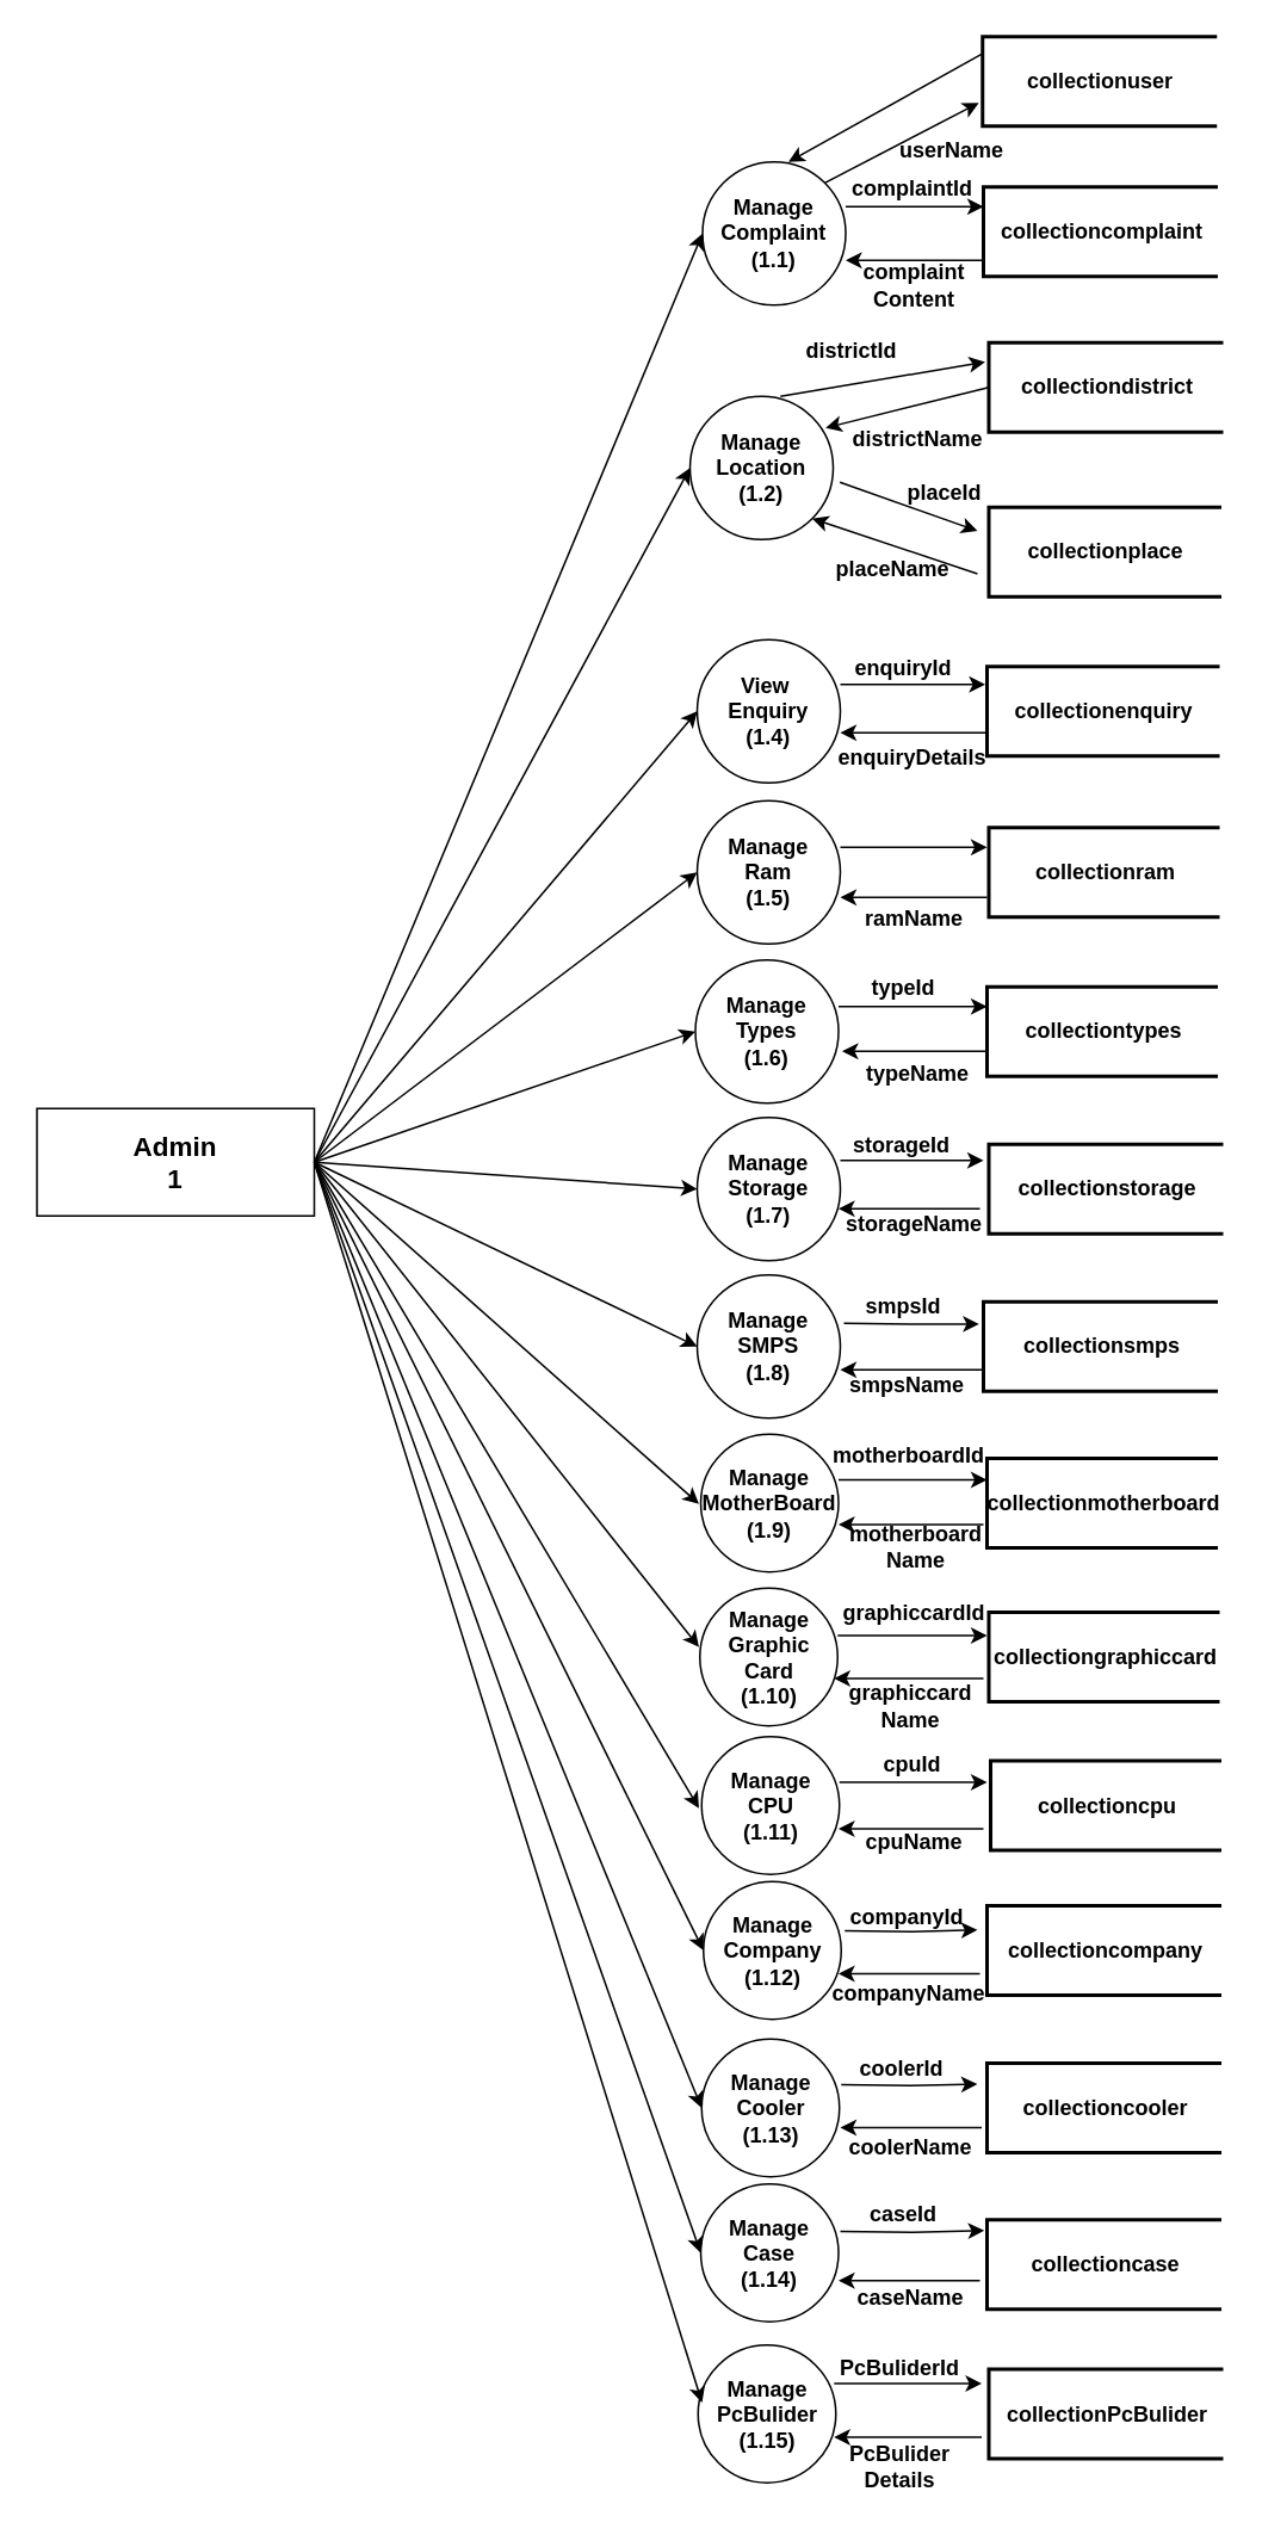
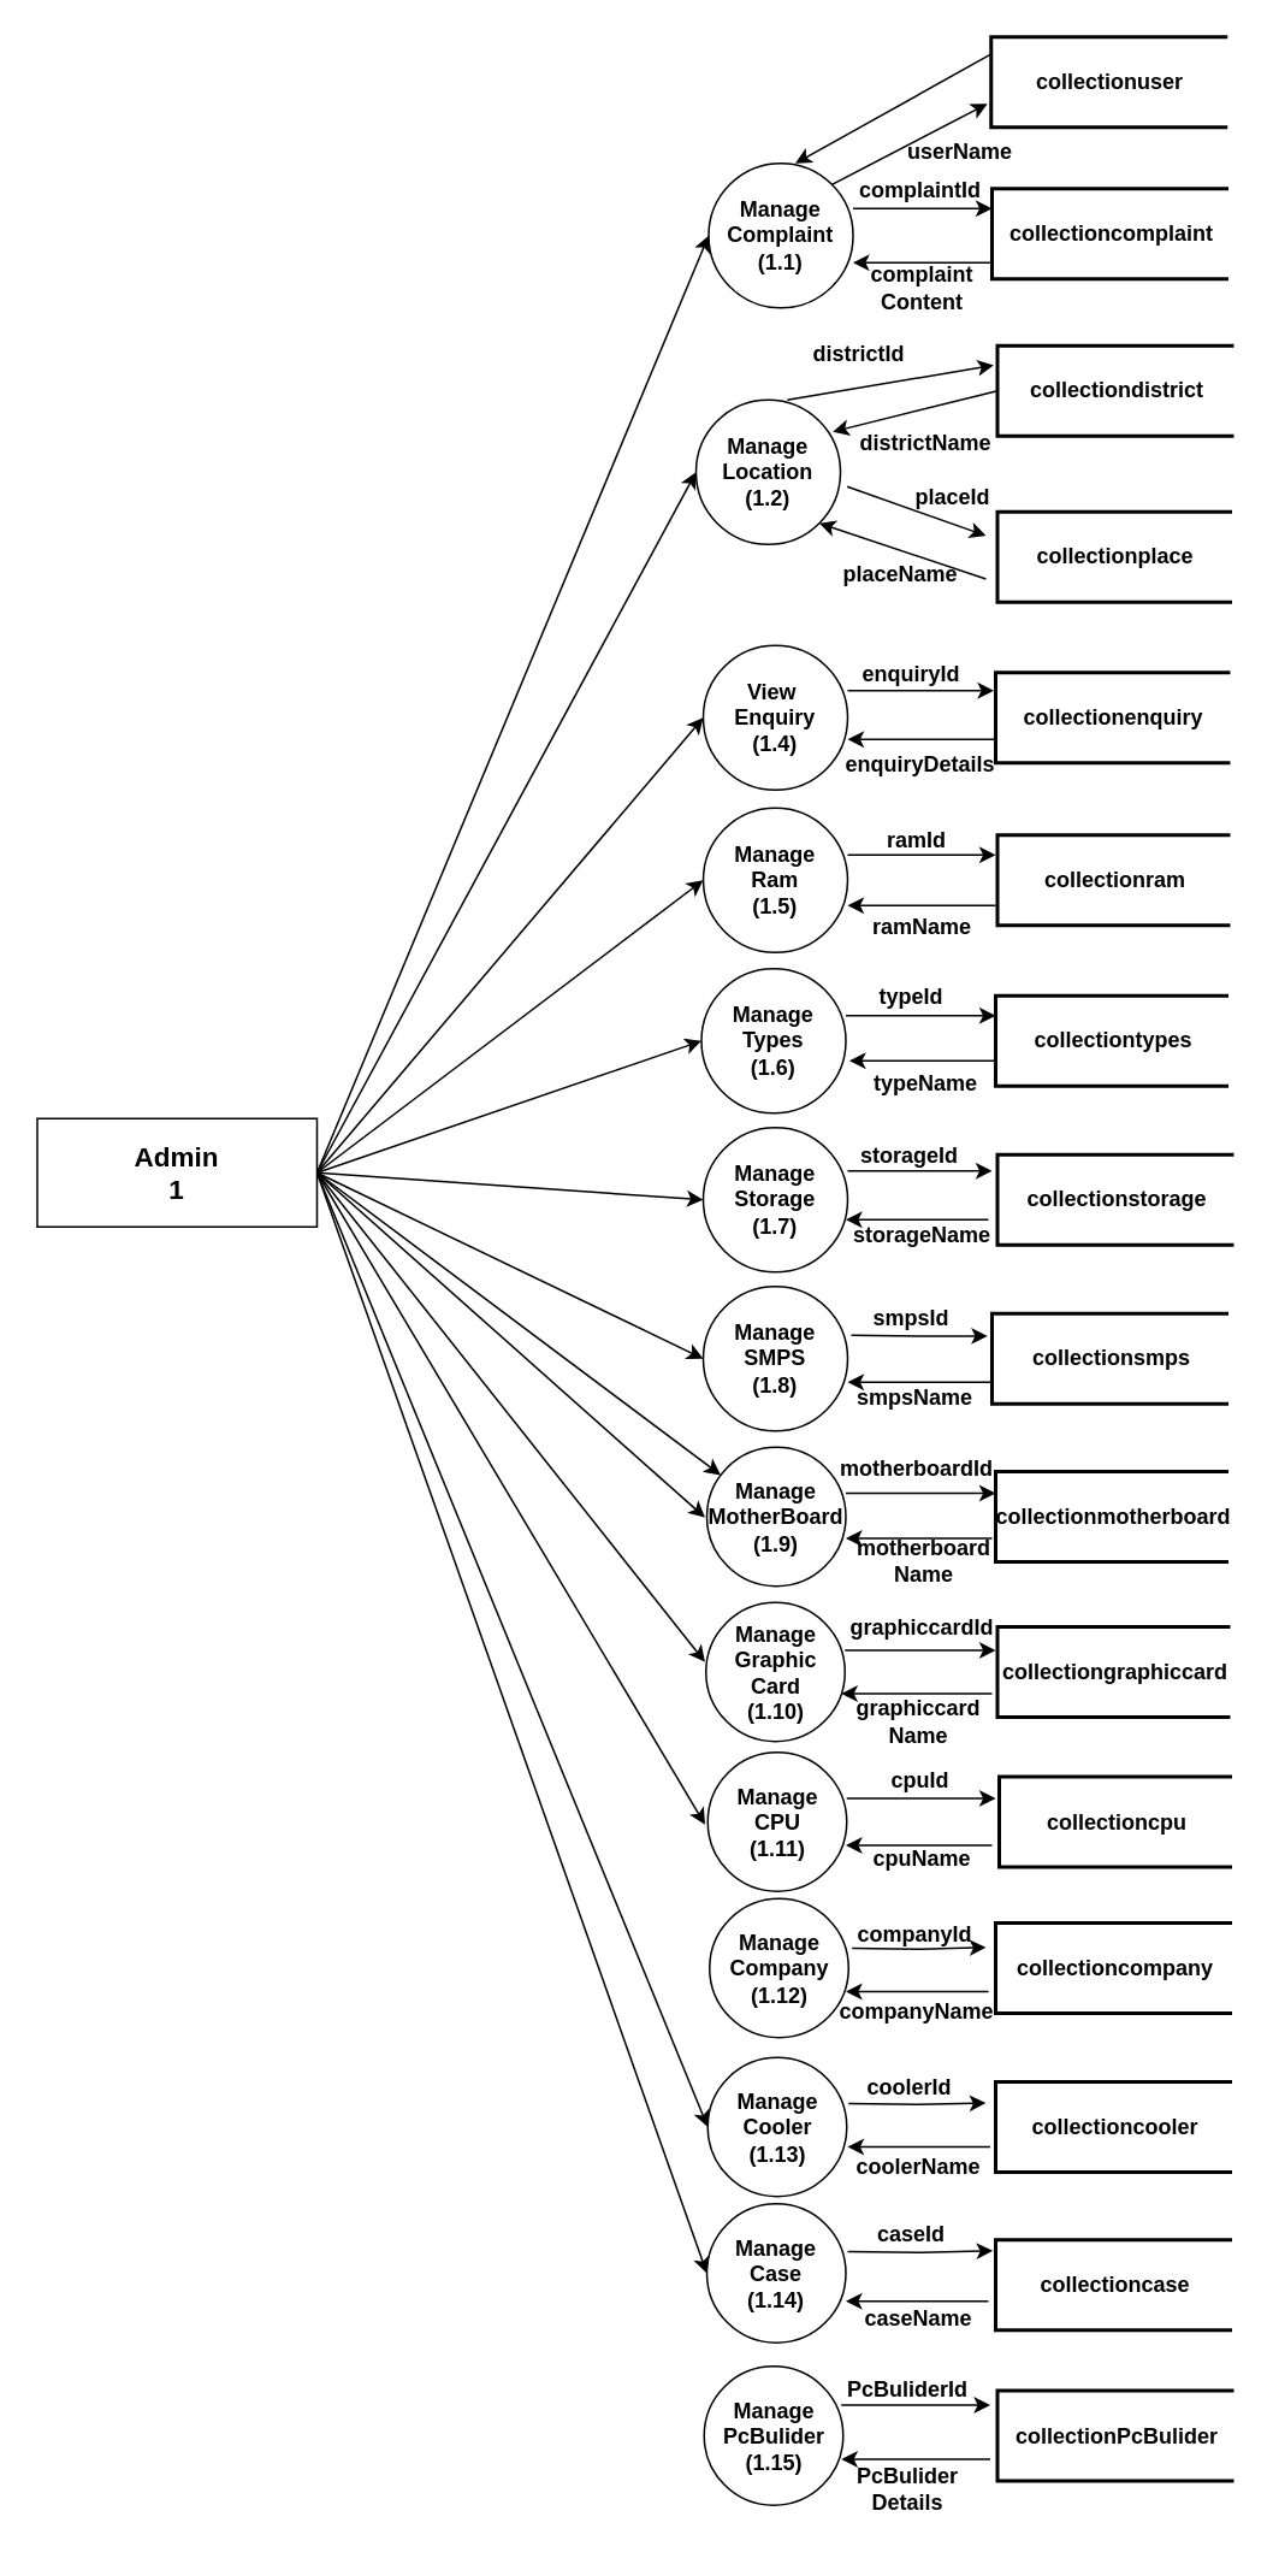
+ <mxCell id="80" value="&lt;b&gt;ramId&lt;/b&gt;" style="text;html=1;align=center;verticalAlign=middle;resizable=0;points=[];autosize=1;strokeColor=none;fillColor=none;" parent="1" vertex="1"><mxGeometry x="482" y="450" width="50" height="30" as="geometry" /></mxCell>
- <mxCell id="29" value="" style="endArrow=classic;html=1;rounded=0;exitX=1;exitY=0.5;exitDx=0;exitDy=0;entryX=0;entryY=0.5;entryDx=0;entryDy=0;" parent="1" source="2" target="17" edge="1"><mxGeometry width="50" height="50" relative="1" as="geometry"><mxPoint x="100" y="800" as="sourcePoint" /><mxPoint x="150" y="750" as="targetPoint" /></mxGeometry></mxCell>
+ <mxCell id="29" value="" style="endArrow=classic;html=1;rounded=0;exitX=1;exitY=0.5;exitDx=0;exitDy=0;" parent="1" source="2" target="14" edge="1"><mxGeometry width="50" height="50" relative="1" as="geometry"><mxPoint x="100" y="800" as="sourcePoint" /><mxPoint x="150" y="750" as="targetPoint" /></mxGeometry></mxCell>
- <mxCell id="62" value="" style="endArrow=classic;html=1;rounded=0;exitX=1;exitY=0.5;exitDx=0;exitDy=0;entryX=0.029;entryY=0.418;entryDx=0;entryDy=0;entryPerimeter=0;" parent="1" source="2" target="56" edge="1"><mxGeometry width="50" height="50" relative="1" as="geometry"><mxPoint x="100" y="720" as="sourcePoint" /><mxPoint x="120" y="990" as="targetPoint" /></mxGeometry></mxCell>
